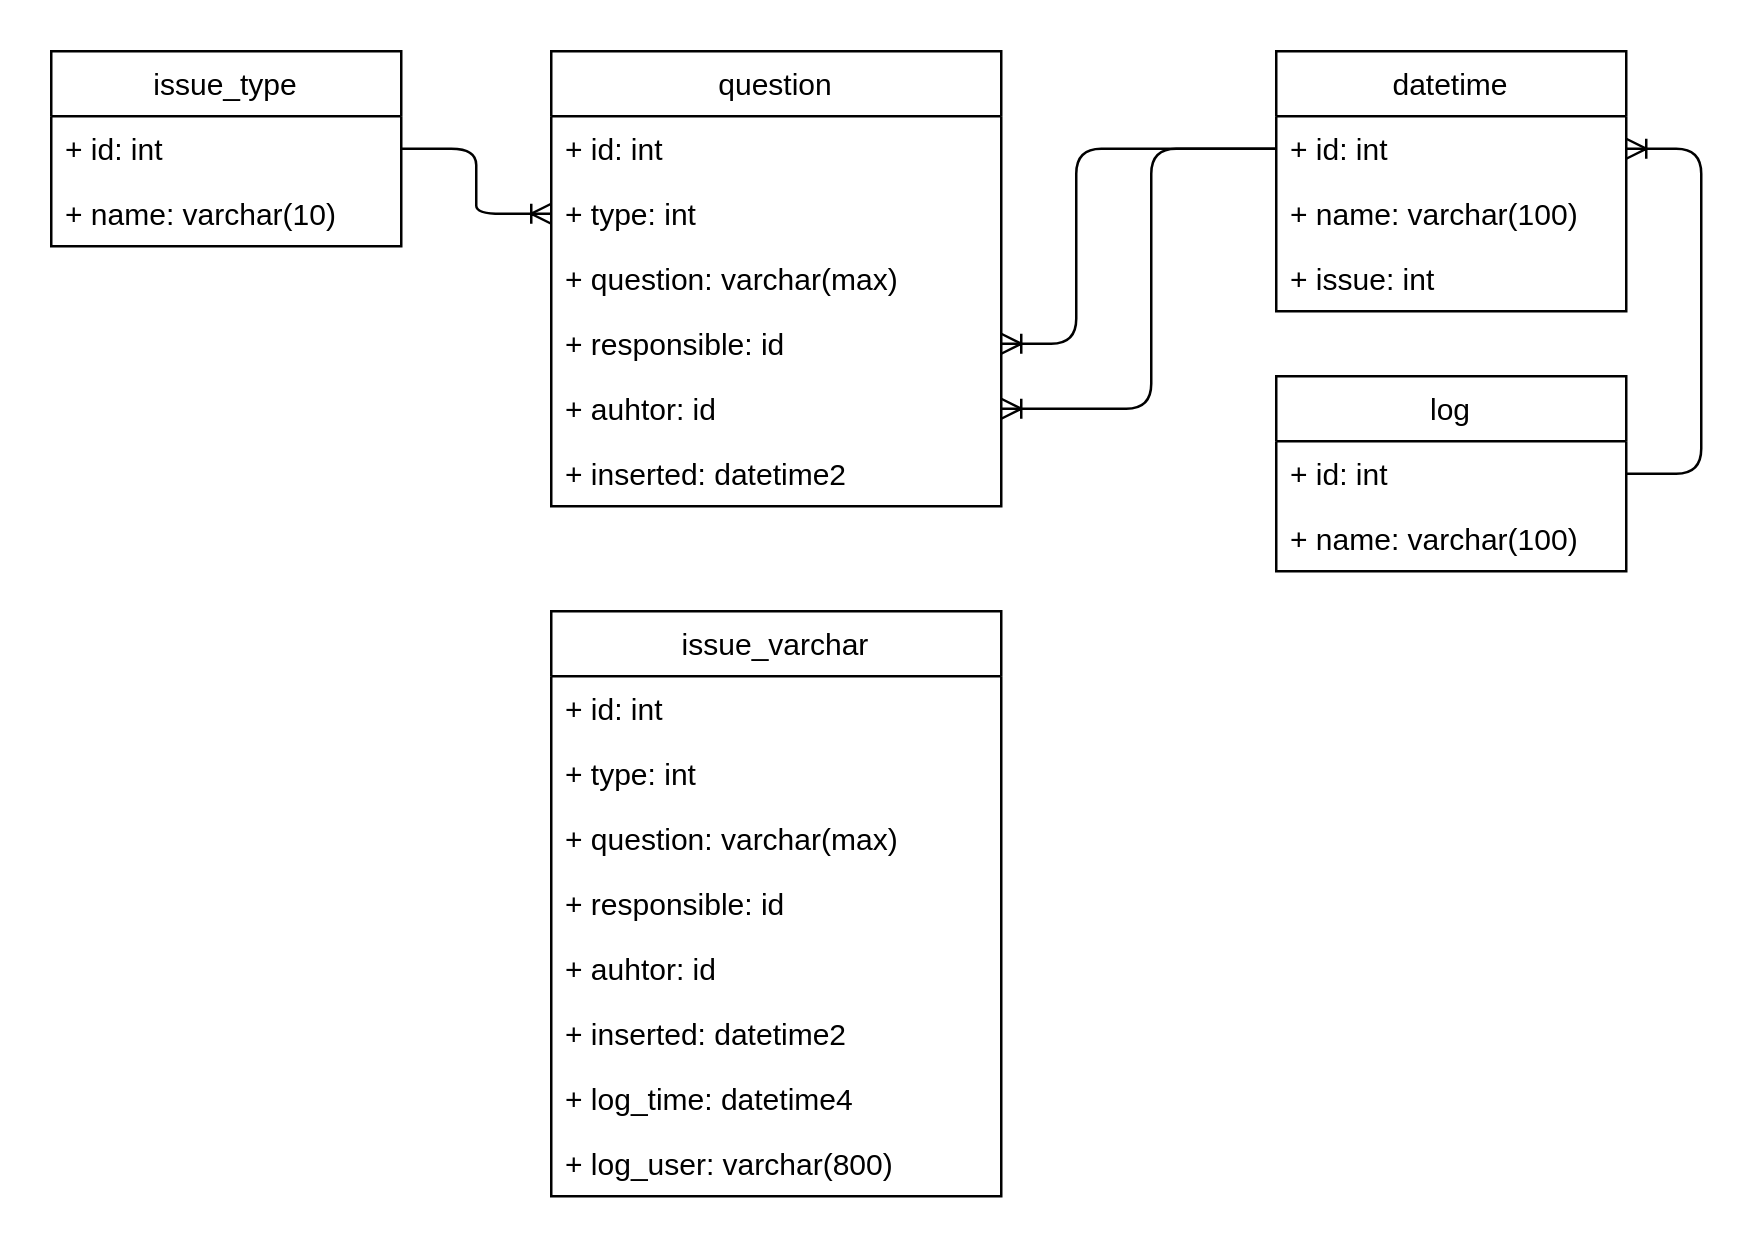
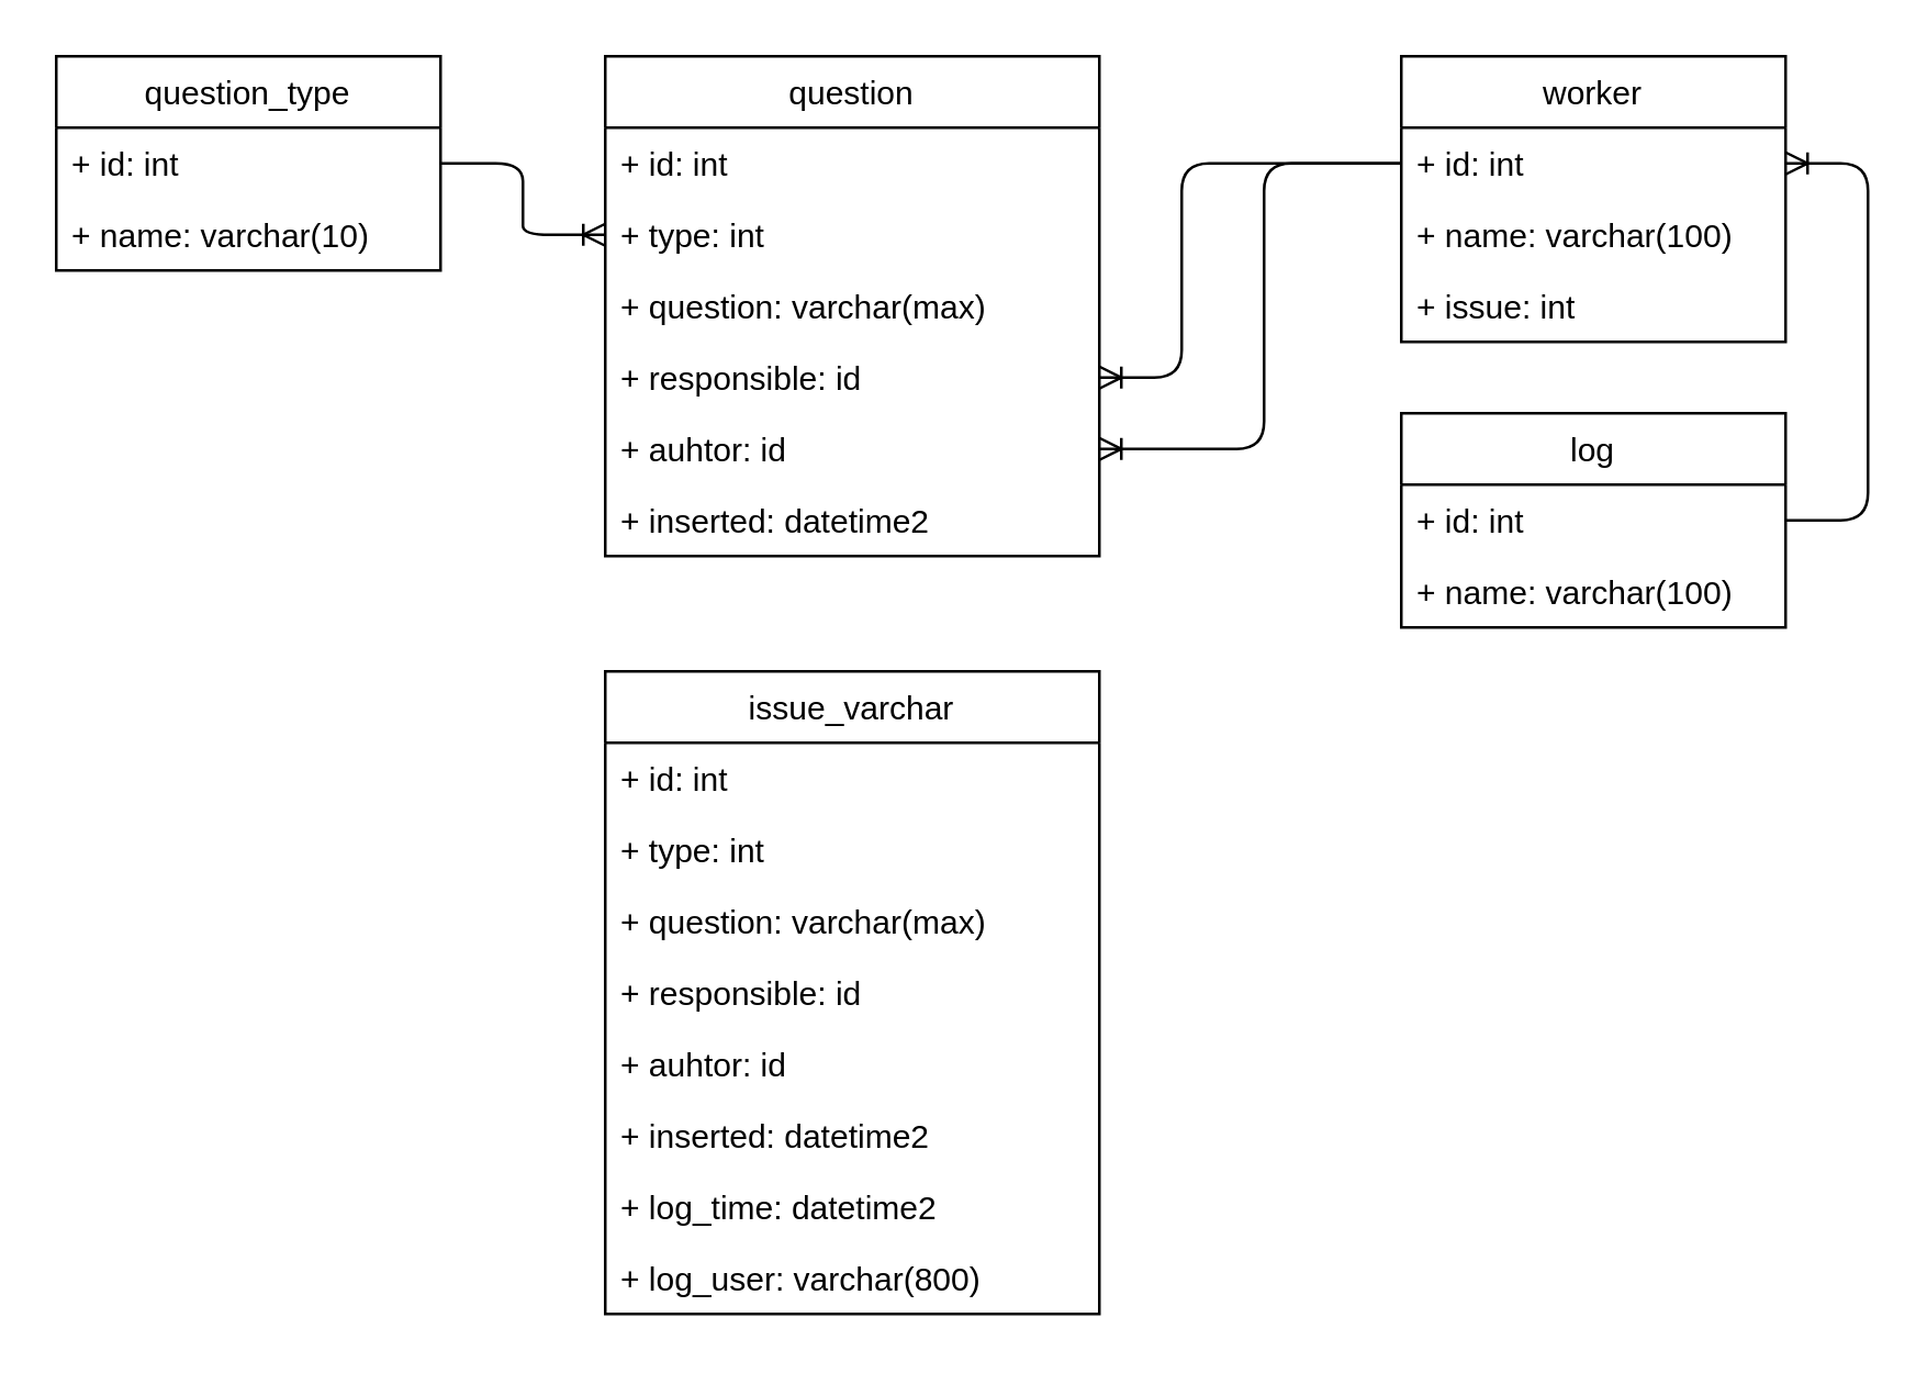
- <mxCell id="9" value="issue_type" style="swimlane;fontStyle=0;childLayout=stackLayout;horizontal=1;startSize=26;fillColor=none;horizontalStack=0;resizeParent=1;resizeParentMax=0;resizeLast=0;collapsible=1;marginBottom=0;" vertex="1" parent="1"><mxGeometry x="20" y="20" width="140" height="78" as="geometry" /></mxCell>
+ <mxCell id="9" value="question_type" style="swimlane;fontStyle=0;childLayout=stackLayout;horizontal=1;startSize=26;fillColor=none;horizontalStack=0;resizeParent=1;resizeParentMax=0;resizeLast=0;collapsible=1;marginBottom=0;" vertex="1" parent="1"><mxGeometry x="20" y="20" width="140" height="78" as="geometry" /></mxCell>
- <mxCell id="23" value="datetime" style="swimlane;fontStyle=0;childLayout=stackLayout;horizontal=1;startSize=26;fillColor=none;horizontalStack=0;resizeParent=1;resizeParentMax=0;resizeLast=0;collapsible=1;marginBottom=0;" vertex="1" parent="1"><mxGeometry x="510" y="20" width="140" height="104" as="geometry" /></mxCell>
+ <mxCell id="23" value="worker" style="swimlane;fontStyle=0;childLayout=stackLayout;horizontal=1;startSize=26;fillColor=none;horizontalStack=0;resizeParent=1;resizeParentMax=0;resizeLast=0;collapsible=1;marginBottom=0;" vertex="1" parent="1"><mxGeometry x="510" y="20" width="140" height="104" as="geometry" /></mxCell>
- <mxCell id="19" value="+ log_time: datetime4" style="text;strokeColor=none;fillColor=none;align=left;verticalAlign=top;spacingLeft=4;spacingRight=4;overflow=hidden;rotatable=0;points=[[0,0.5],[1,0.5]];portConstraint=eastwest;" vertex="1" parent="12"><mxGeometry y="182" width="180" height="26" as="geometry" /></mxCell>
+ <mxCell id="19" value="+ log_time: datetime2" style="text;strokeColor=none;fillColor=none;align=left;verticalAlign=top;spacingLeft=4;spacingRight=4;overflow=hidden;rotatable=0;points=[[0,0.5],[1,0.5]];portConstraint=eastwest;" vertex="1" parent="12"><mxGeometry y="182" width="180" height="26" as="geometry" /></mxCell>
